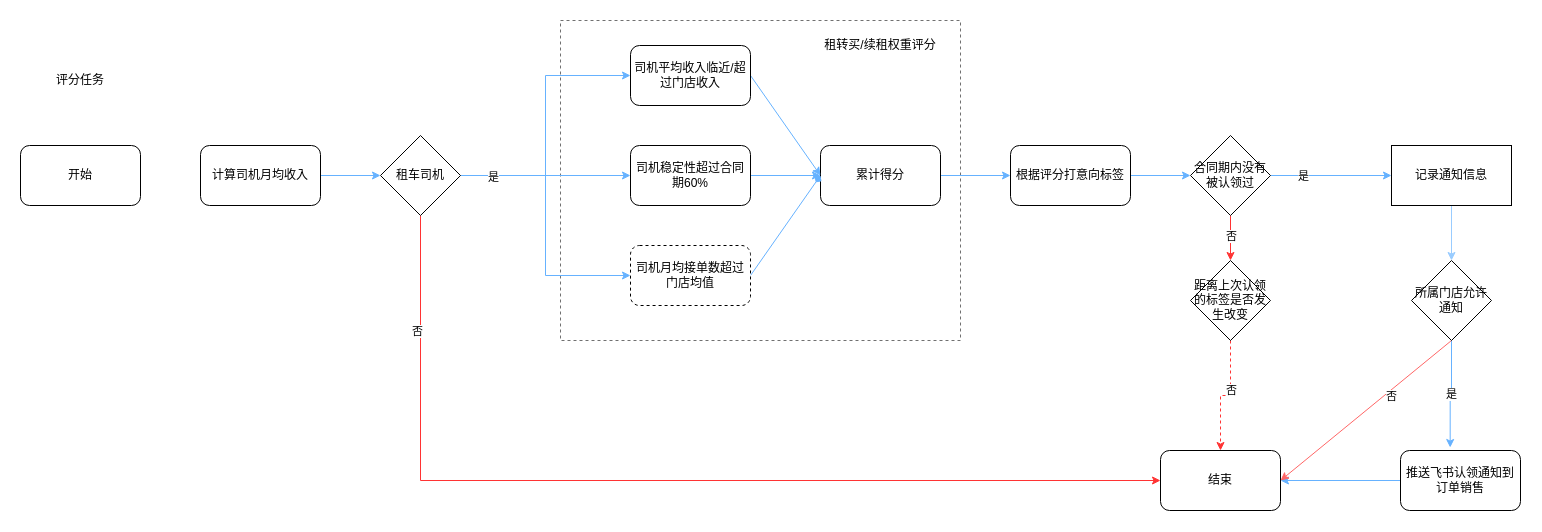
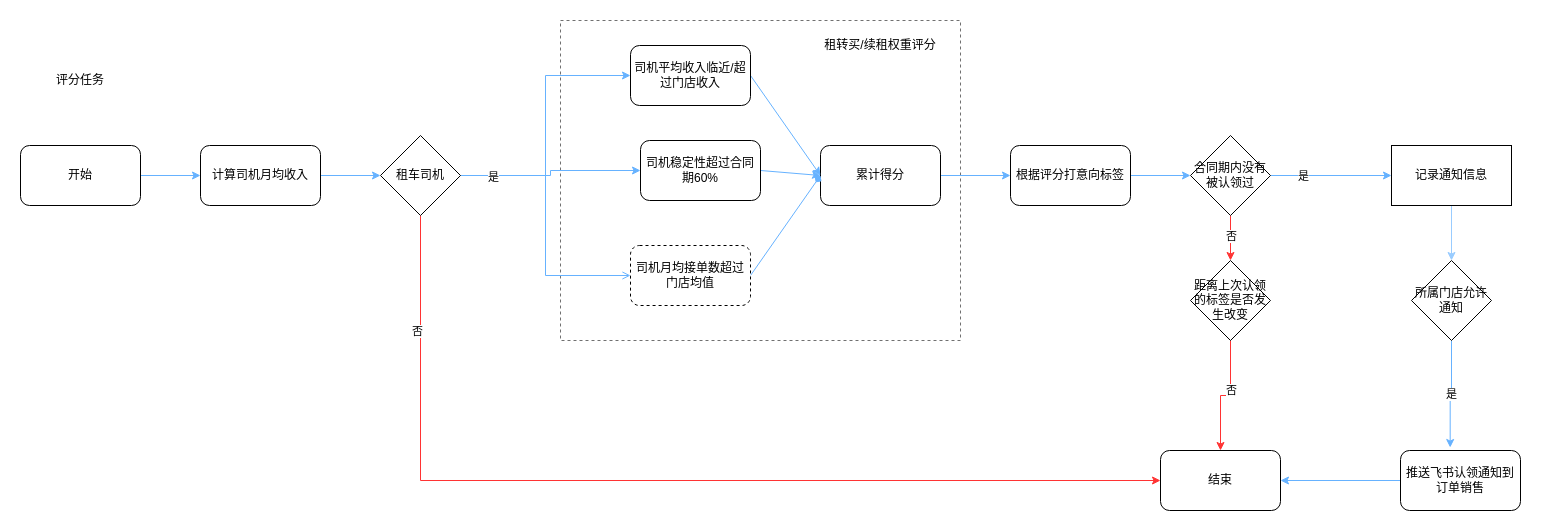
+ <mxCell id="3" style="edgeStyle=orthogonalEdgeStyle;rounded=0;orthogonalLoop=1;jettySize=auto;html=1;exitX=1;exitY=0.5;exitDx=0;exitDy=0;entryX=0;entryY=0.5;entryDx=0;entryDy=0;strokeColor=#66B2FF;" edge="1" parent="1" source="4" target="6"><mxGeometry relative="1" as="geometry" /></mxCell>
- <mxCell id="21" value="司机稳定性超过合同期60%" style="rounded=1;whiteSpace=wrap;html=1;" vertex="1" parent="1"><mxGeometry x="630" y="145" width="120" height="60" as="geometry" /></mxCell>
+ <mxCell id="21" value="司机稳定性超过合同期60%" style="rounded=1;whiteSpace=wrap;html=1;" vertex="1" parent="1"><mxGeometry x="640" y="140" width="120" height="60" as="geometry" /></mxCell>
- <mxCell id="11" style="edgeStyle=orthogonalEdgeStyle;rounded=0;orthogonalLoop=1;jettySize=auto;html=1;exitX=1;exitY=0.5;exitDx=0;exitDy=0;entryX=0;entryY=0.5;entryDx=0;entryDy=0;strokeColor=#66B2FF;" edge="1" parent="1" source="13" target="23"><mxGeometry relative="1" as="geometry" /></mxCell>
+ <mxCell id="11" style="edgeStyle=orthogonalEdgeStyle;rounded=0;orthogonalLoop=1;jettySize=auto;html=1;exitX=1;exitY=0.5;exitDx=0;exitDy=0;entryX=0;entryY=0.5;entryDx=0;entryDy=0;strokeColor=#66B2FF;endArrow=open;" edge="1" parent="1" source="13" target="23"><mxGeometry relative="1" as="geometry" /></mxCell>
- <mxCell id="38" style="rounded=0;orthogonalLoop=1;jettySize=auto;html=1;exitX=0.5;exitY=1;exitDx=0;exitDy=0;entryX=1;entryY=0.5;entryDx=0;entryDy=0;strokeColor=#FF6666;" edge="1" parent="1" source="40" target="14"><mxGeometry relative="1" as="geometry" /></mxCell>
- <mxCell id="39" value="否" style="edgeLabel;html=1;align=center;verticalAlign=middle;resizable=0;points=[];" vertex="1" connectable="0" parent="38"><mxGeometry x="-0.707" y="-4" relative="1" as="geometry"><mxPoint x="-33" y="38" as="offset" /></mxGeometry></mxCell>
- <mxCell id="32" style="edgeStyle=orthogonalEdgeStyle;rounded=0;orthogonalLoop=1;jettySize=auto;html=1;exitX=0.5;exitY=1;exitDx=0;exitDy=0;entryX=0.5;entryY=0;entryDx=0;entryDy=0;strokeColor=#FF3333;dashed=1;" edge="1" parent="1" source="34" target="14"><mxGeometry relative="1" as="geometry" /></mxCell>
+ <mxCell id="32" style="edgeStyle=orthogonalEdgeStyle;rounded=0;orthogonalLoop=1;jettySize=auto;html=1;exitX=0.5;exitY=1;exitDx=0;exitDy=0;entryX=0.5;entryY=0;entryDx=0;entryDy=0;strokeColor=#FF3333;" edge="1" parent="1" source="34" target="14"><mxGeometry relative="1" as="geometry" /></mxCell>
